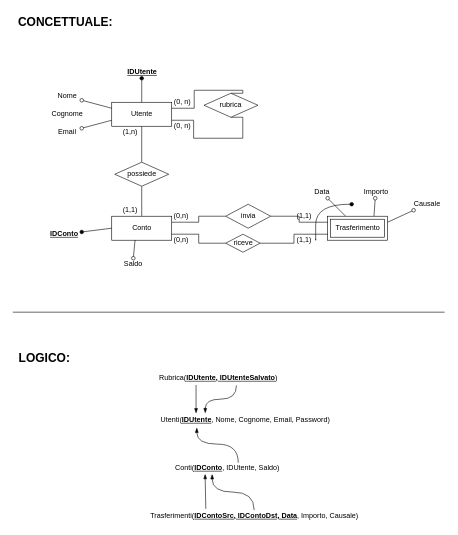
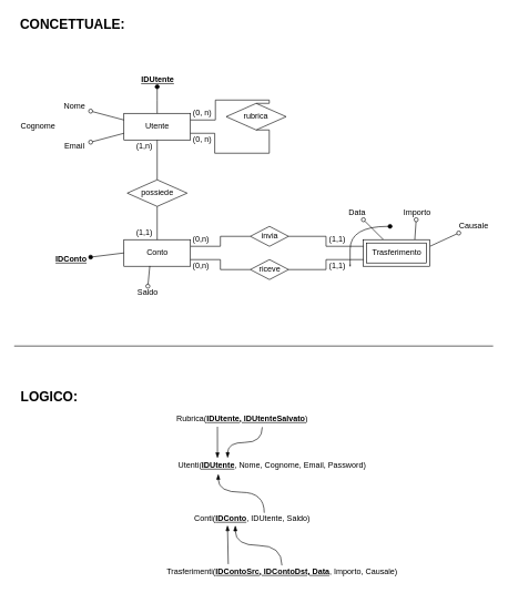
- <mxCell id="14" value="Cognome" style="text;html=1;align=center;verticalAlign=middle;resizable=0;points=[];autosize=1;strokeColor=none;fillColor=none;" parent="1" vertex="1"><mxGeometry x="75.5" y="180" width="70" height="20" as="geometry" /></mxCell>
+ <mxCell id="14" value="Cognome" style="text;html=1;align=center;verticalAlign=middle;resizable=0;points=[];autosize=1;strokeColor=none;fillColor=none;" parent="1" vertex="1"><mxGeometry x="20.5" y="180" width="70" height="20" as="geometry" /></mxCell>
- <mxCell id="28" value="invia" style="shape=rhombus;perimeter=rhombusPerimeter;whiteSpace=wrap;html=1;align=center;" parent="1" vertex="1"><mxGeometry x="375.5" y="340" width="75" height="40" as="geometry" /></mxCell>
+ <mxCell id="28" value="invia" style="shape=rhombus;perimeter=rhombusPerimeter;whiteSpace=wrap;html=1;align=center;" parent="1" vertex="1"><mxGeometry x="375.5" y="340" width="57.5" height="30" as="geometry" /></mxCell>
